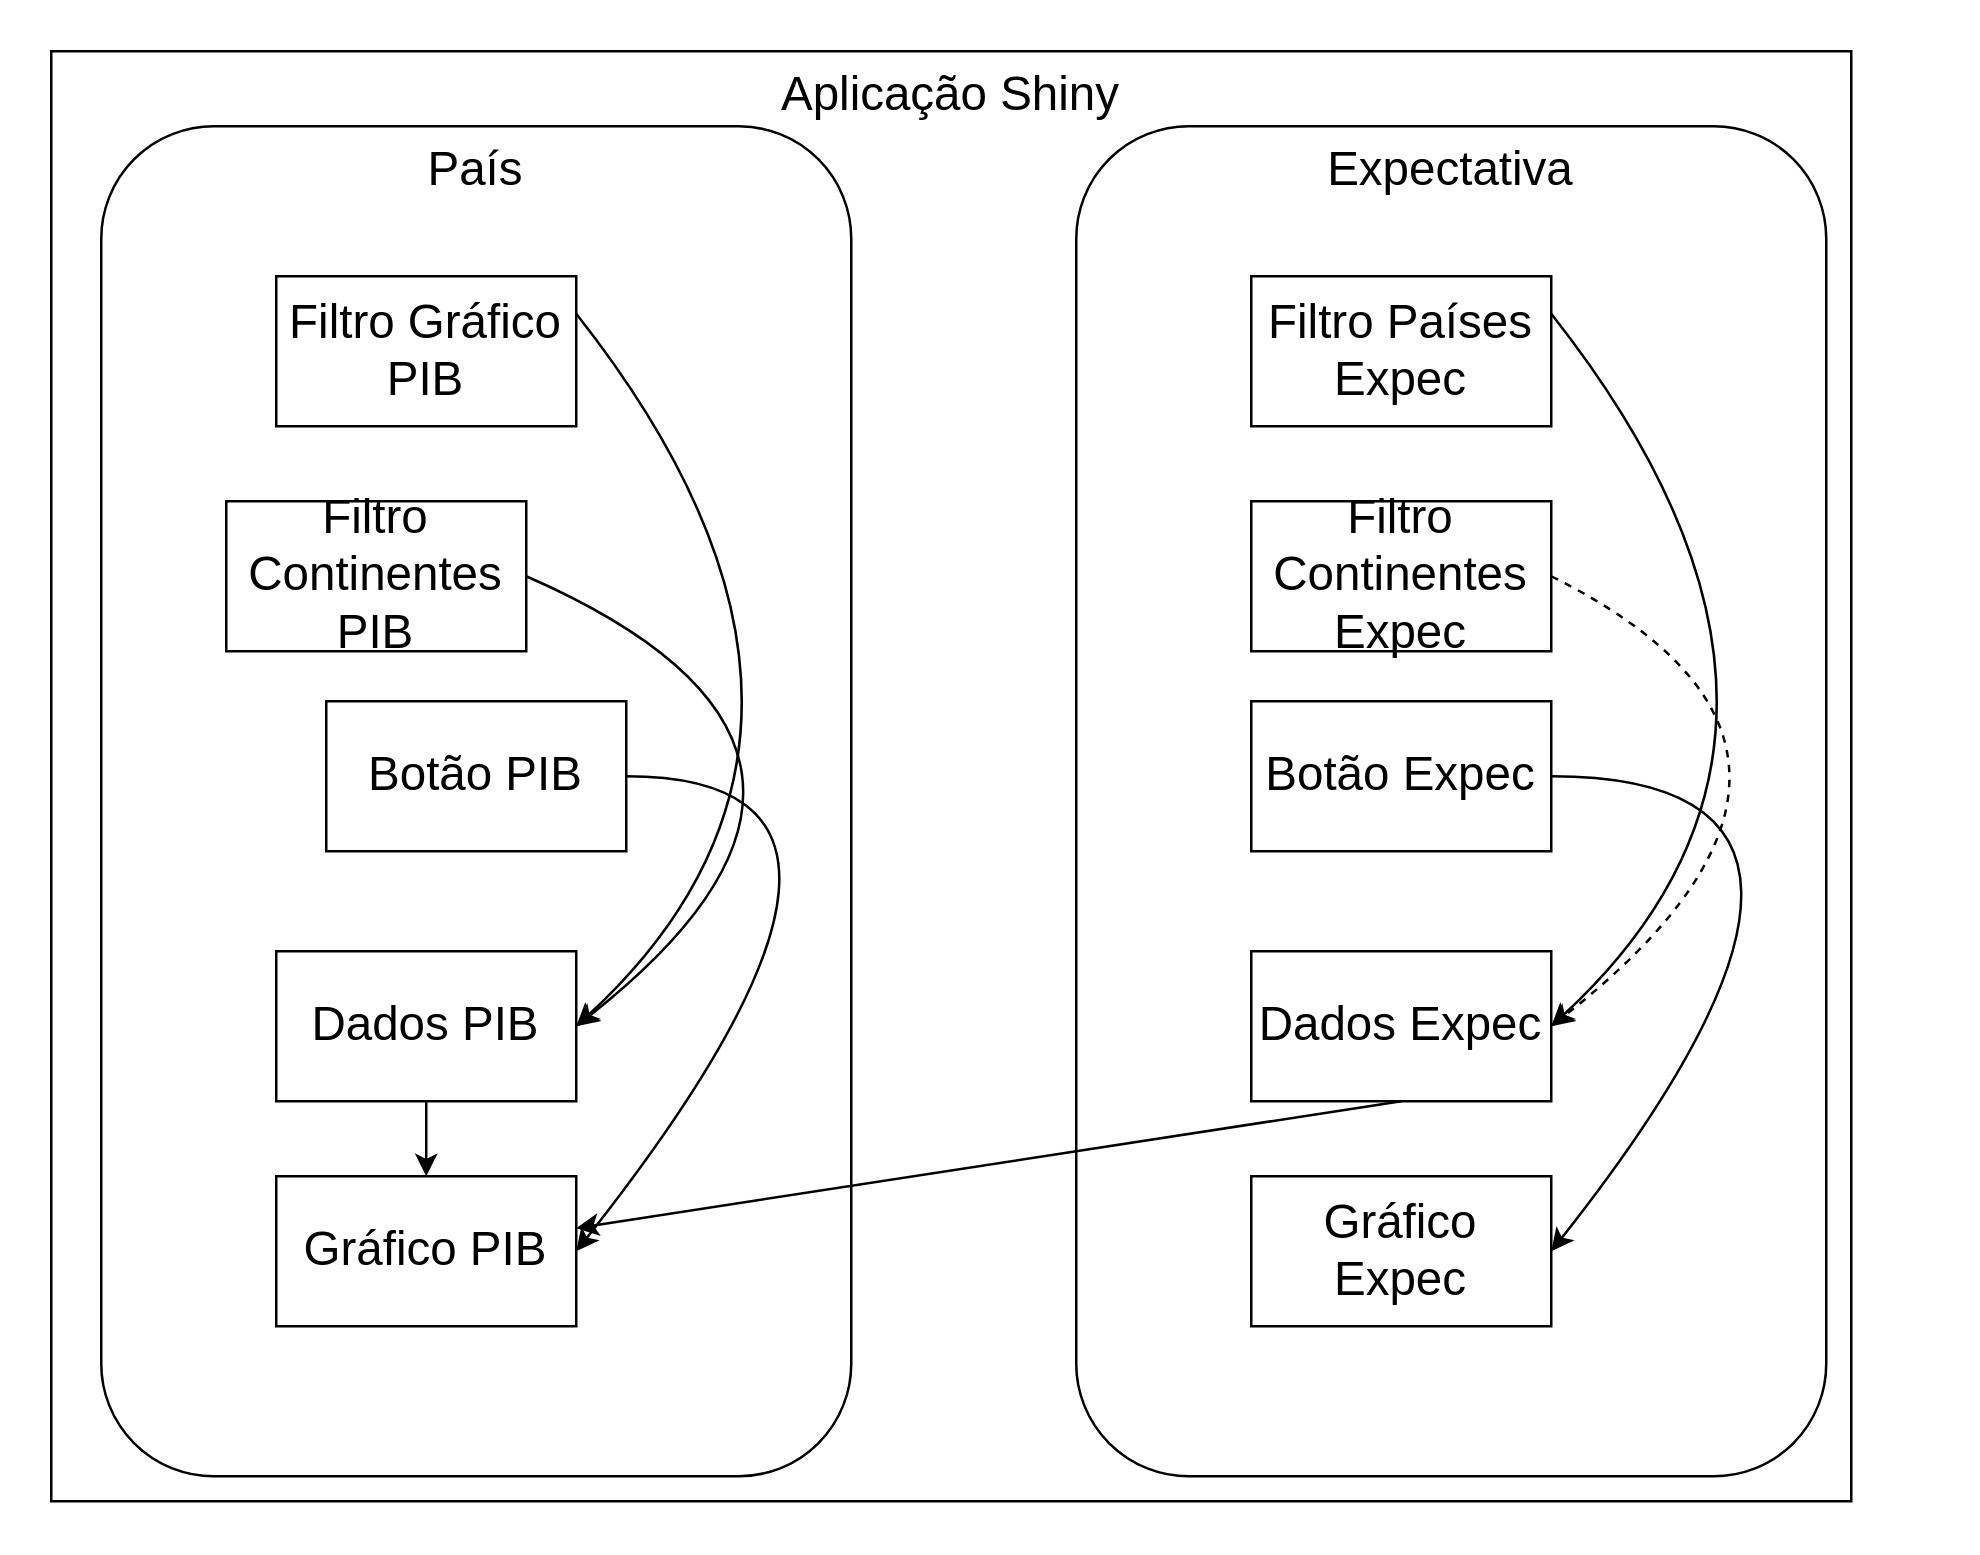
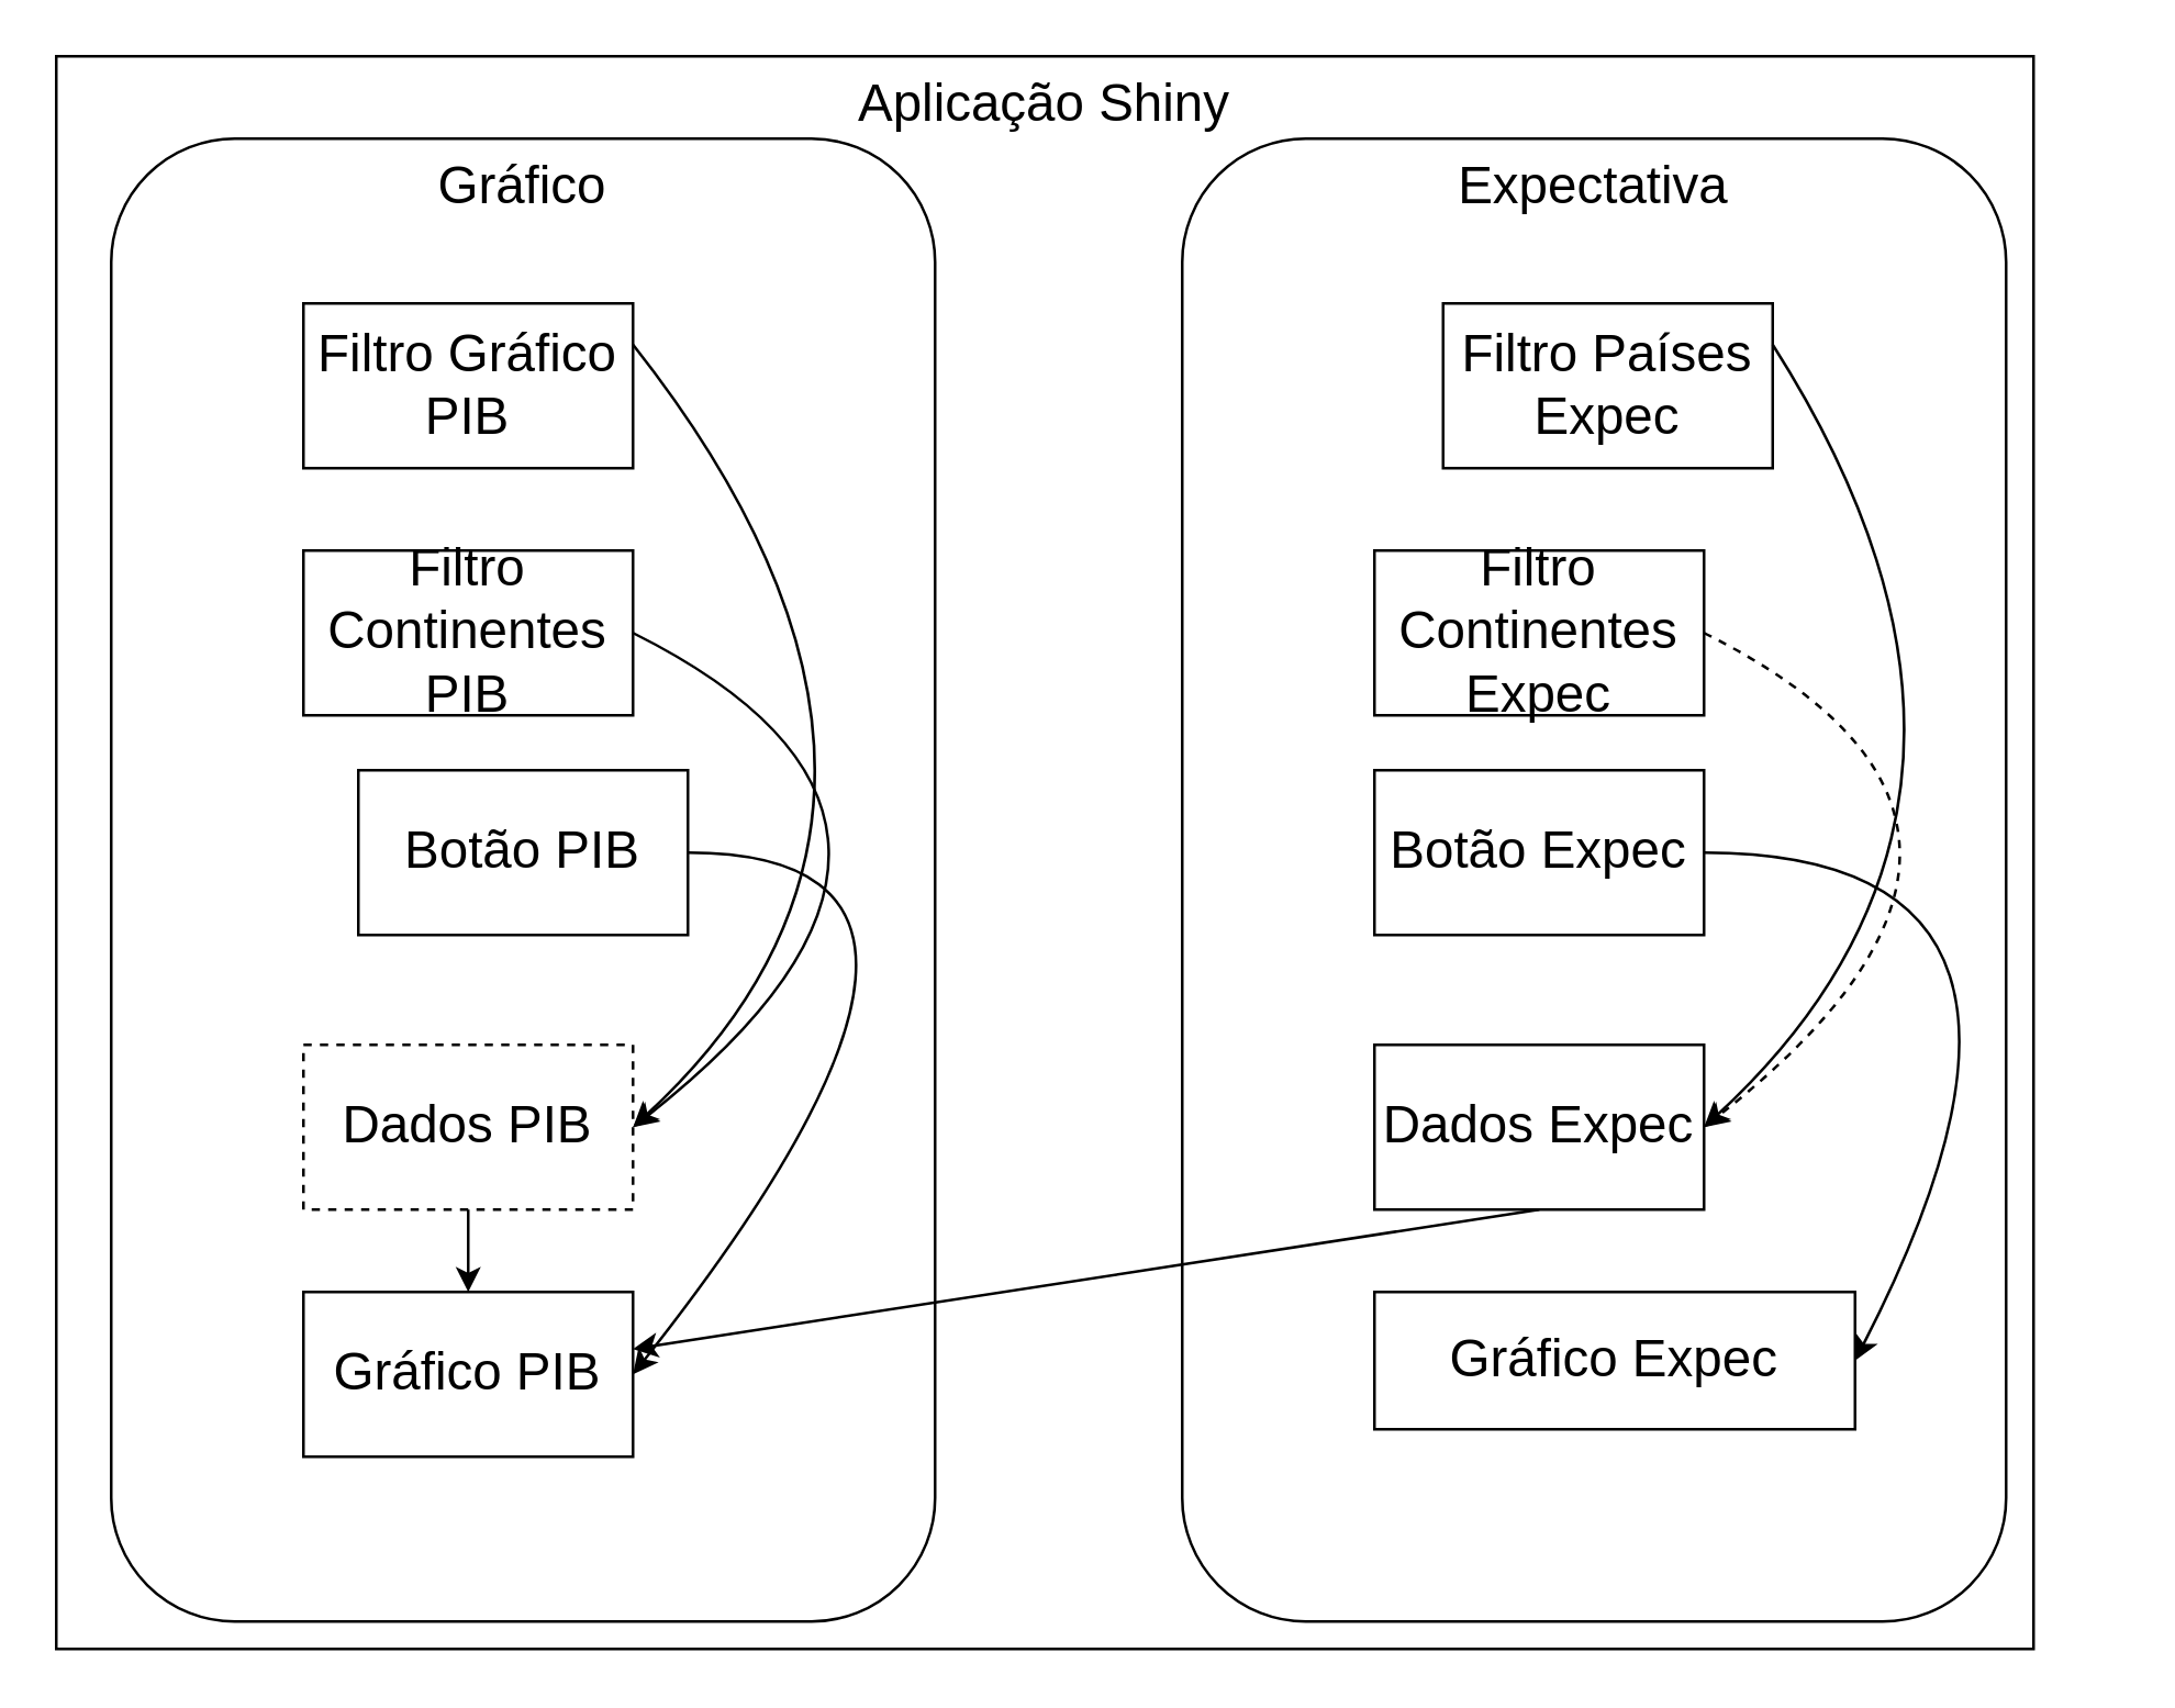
- <mxCell id="4" value="País" style="rounded=1;whiteSpace=wrap;html=1;fontSize=19;verticalAlign=top;" vertex="1" parent="1"><mxGeometry x="40" y="50" width="300" height="540" as="geometry" /></mxCell>
+ <mxCell id="4" value="Gráfico" style="rounded=1;whiteSpace=wrap;html=1;fontSize=19;verticalAlign=top;" vertex="1" parent="1"><mxGeometry x="40" y="50" width="300" height="540" as="geometry" /></mxCell>
- <mxCell id="14" value="Filtro Países Expec" style="rounded=0;whiteSpace=wrap;html=1;fontSize=19;" vertex="1" parent="1"><mxGeometry x="500" y="110" width="120" height="60" as="geometry" /></mxCell>
+ <mxCell id="14" value="Filtro Países Expec" style="rounded=0;whiteSpace=wrap;html=1;fontSize=19;" vertex="1" parent="1"><mxGeometry x="525" y="110" width="120" height="60" as="geometry" /></mxCell>
- <mxCell id="6" value="Filtro Continentes PIB" style="rounded=0;whiteSpace=wrap;html=1;fontSize=19;" vertex="1" parent="1"><mxGeometry x="90" y="200" width="120" height="60" as="geometry" /></mxCell>
+ <mxCell id="6" value="Filtro Continentes PIB" style="rounded=0;whiteSpace=wrap;html=1;fontSize=19;" vertex="1" parent="1"><mxGeometry x="110" y="200" width="120" height="60" as="geometry" /></mxCell>
- <mxCell id="8" value="Dados PIB" style="rounded=0;whiteSpace=wrap;html=1;fontSize=19;" vertex="1" parent="1"><mxGeometry x="110" y="380" width="120" height="60" as="geometry" /></mxCell>
+ <mxCell id="8" value="Dados PIB" style="rounded=0;whiteSpace=wrap;html=1;fontSize=19;dashed=1;" vertex="1" parent="1"><mxGeometry x="110" y="380" width="120" height="60" as="geometry" /></mxCell>
- <mxCell id="20" value="Gráfico Expec" style="rounded=0;whiteSpace=wrap;html=1;fontSize=19;" vertex="1" parent="1"><mxGeometry x="500" y="470" width="120" height="60" as="geometry" /></mxCell>
+ <mxCell id="20" value="Gráfico Expec" style="rounded=0;whiteSpace=wrap;html=1;fontSize=19;" vertex="1" parent="1"><mxGeometry x="500" y="470" width="175" height="50" as="geometry" /></mxCell>
